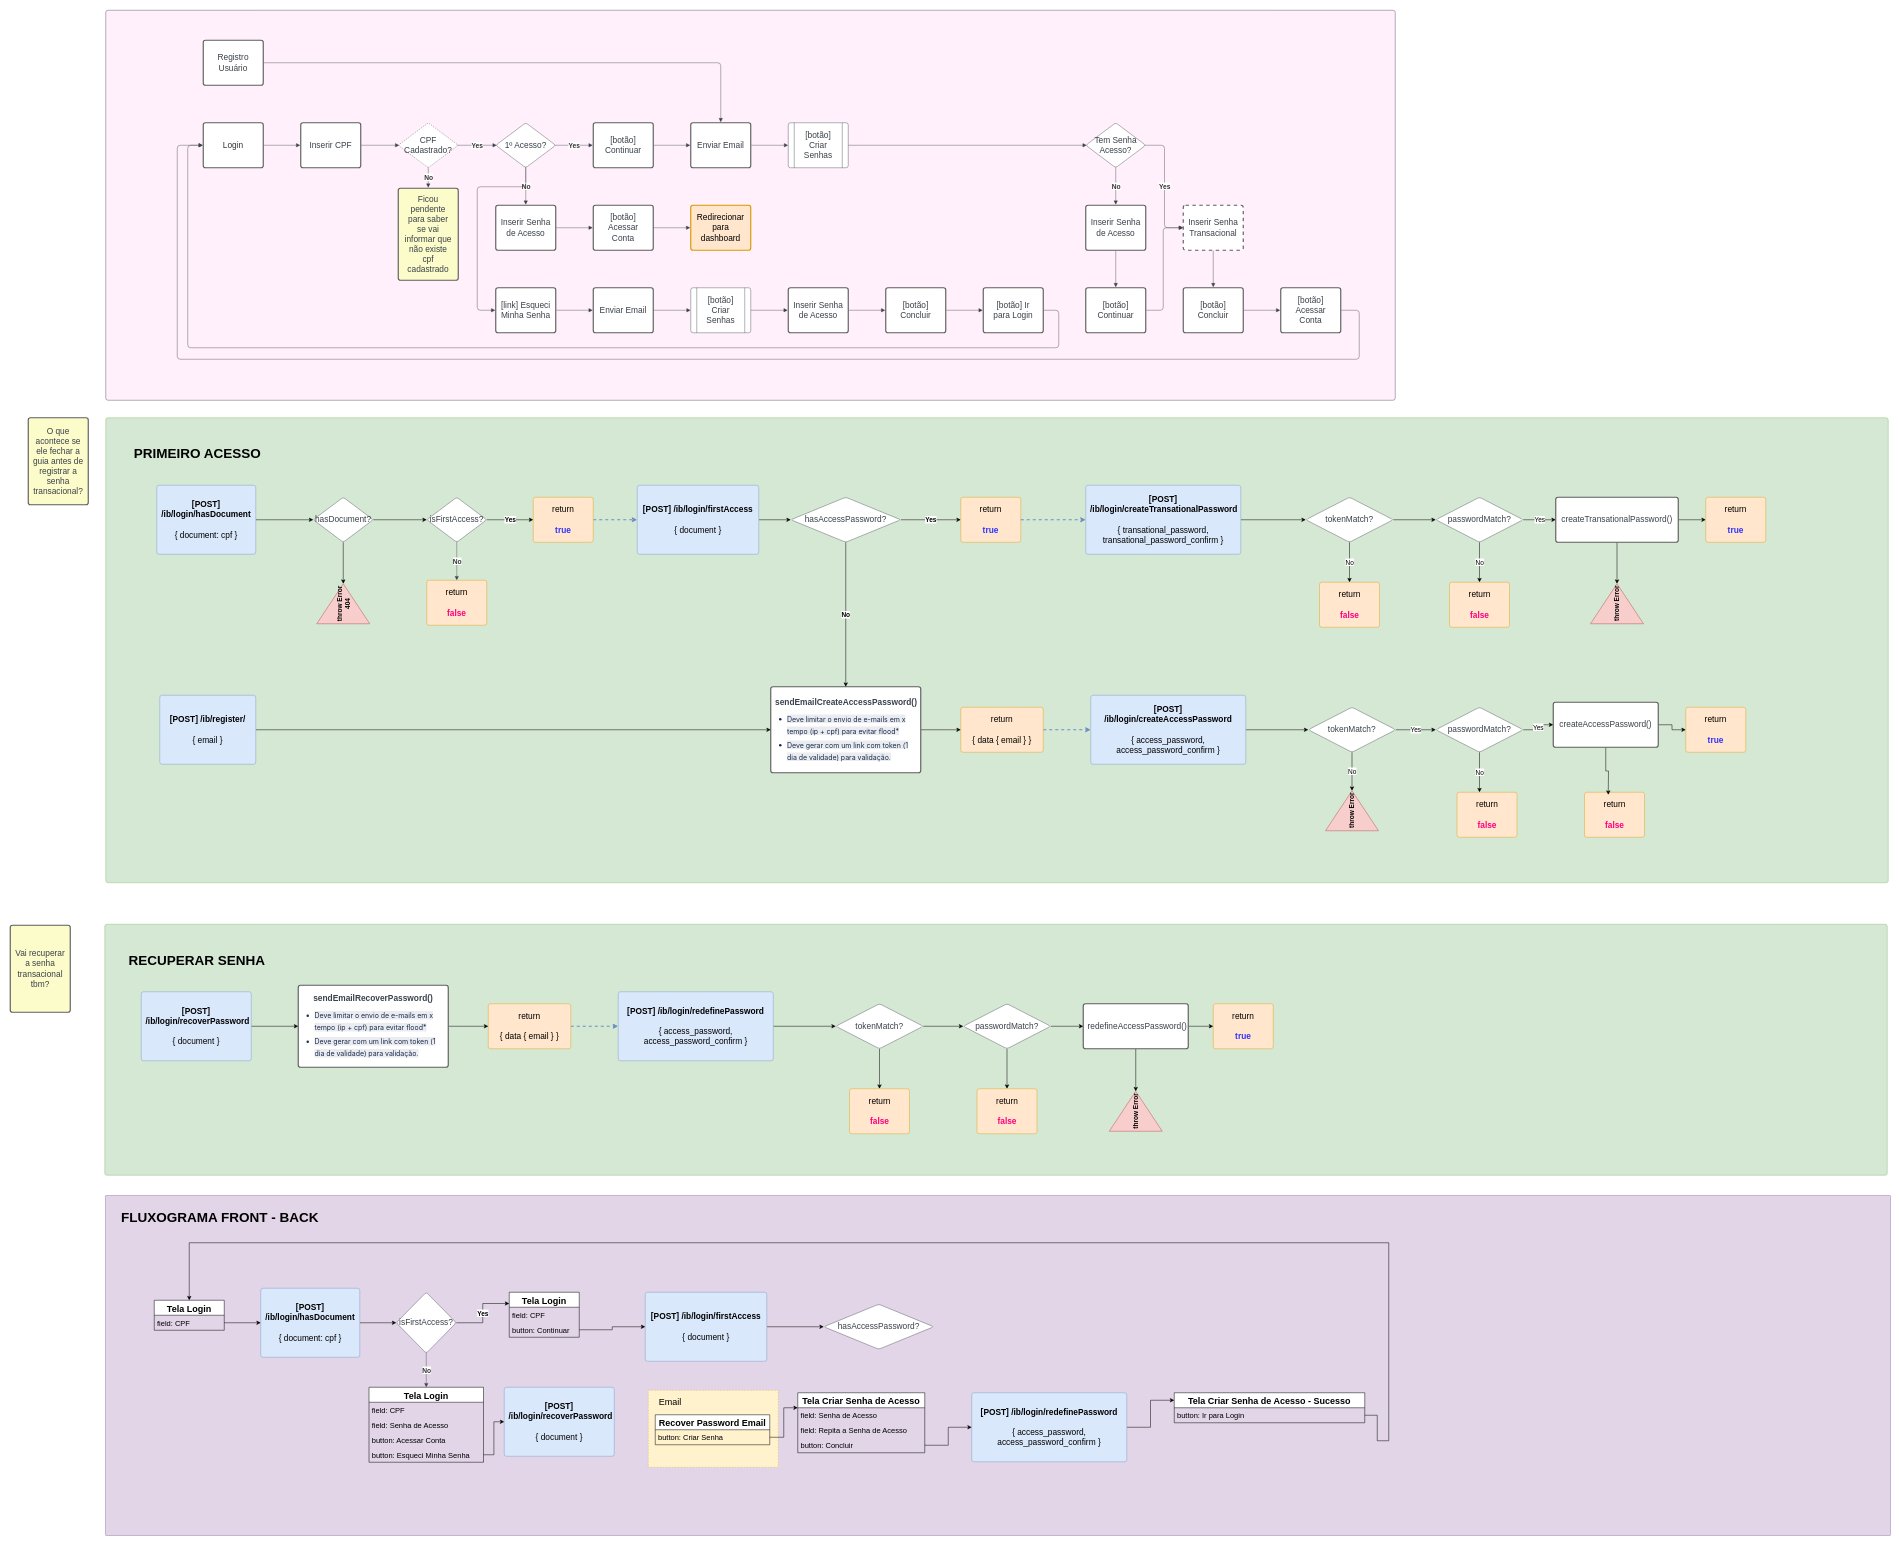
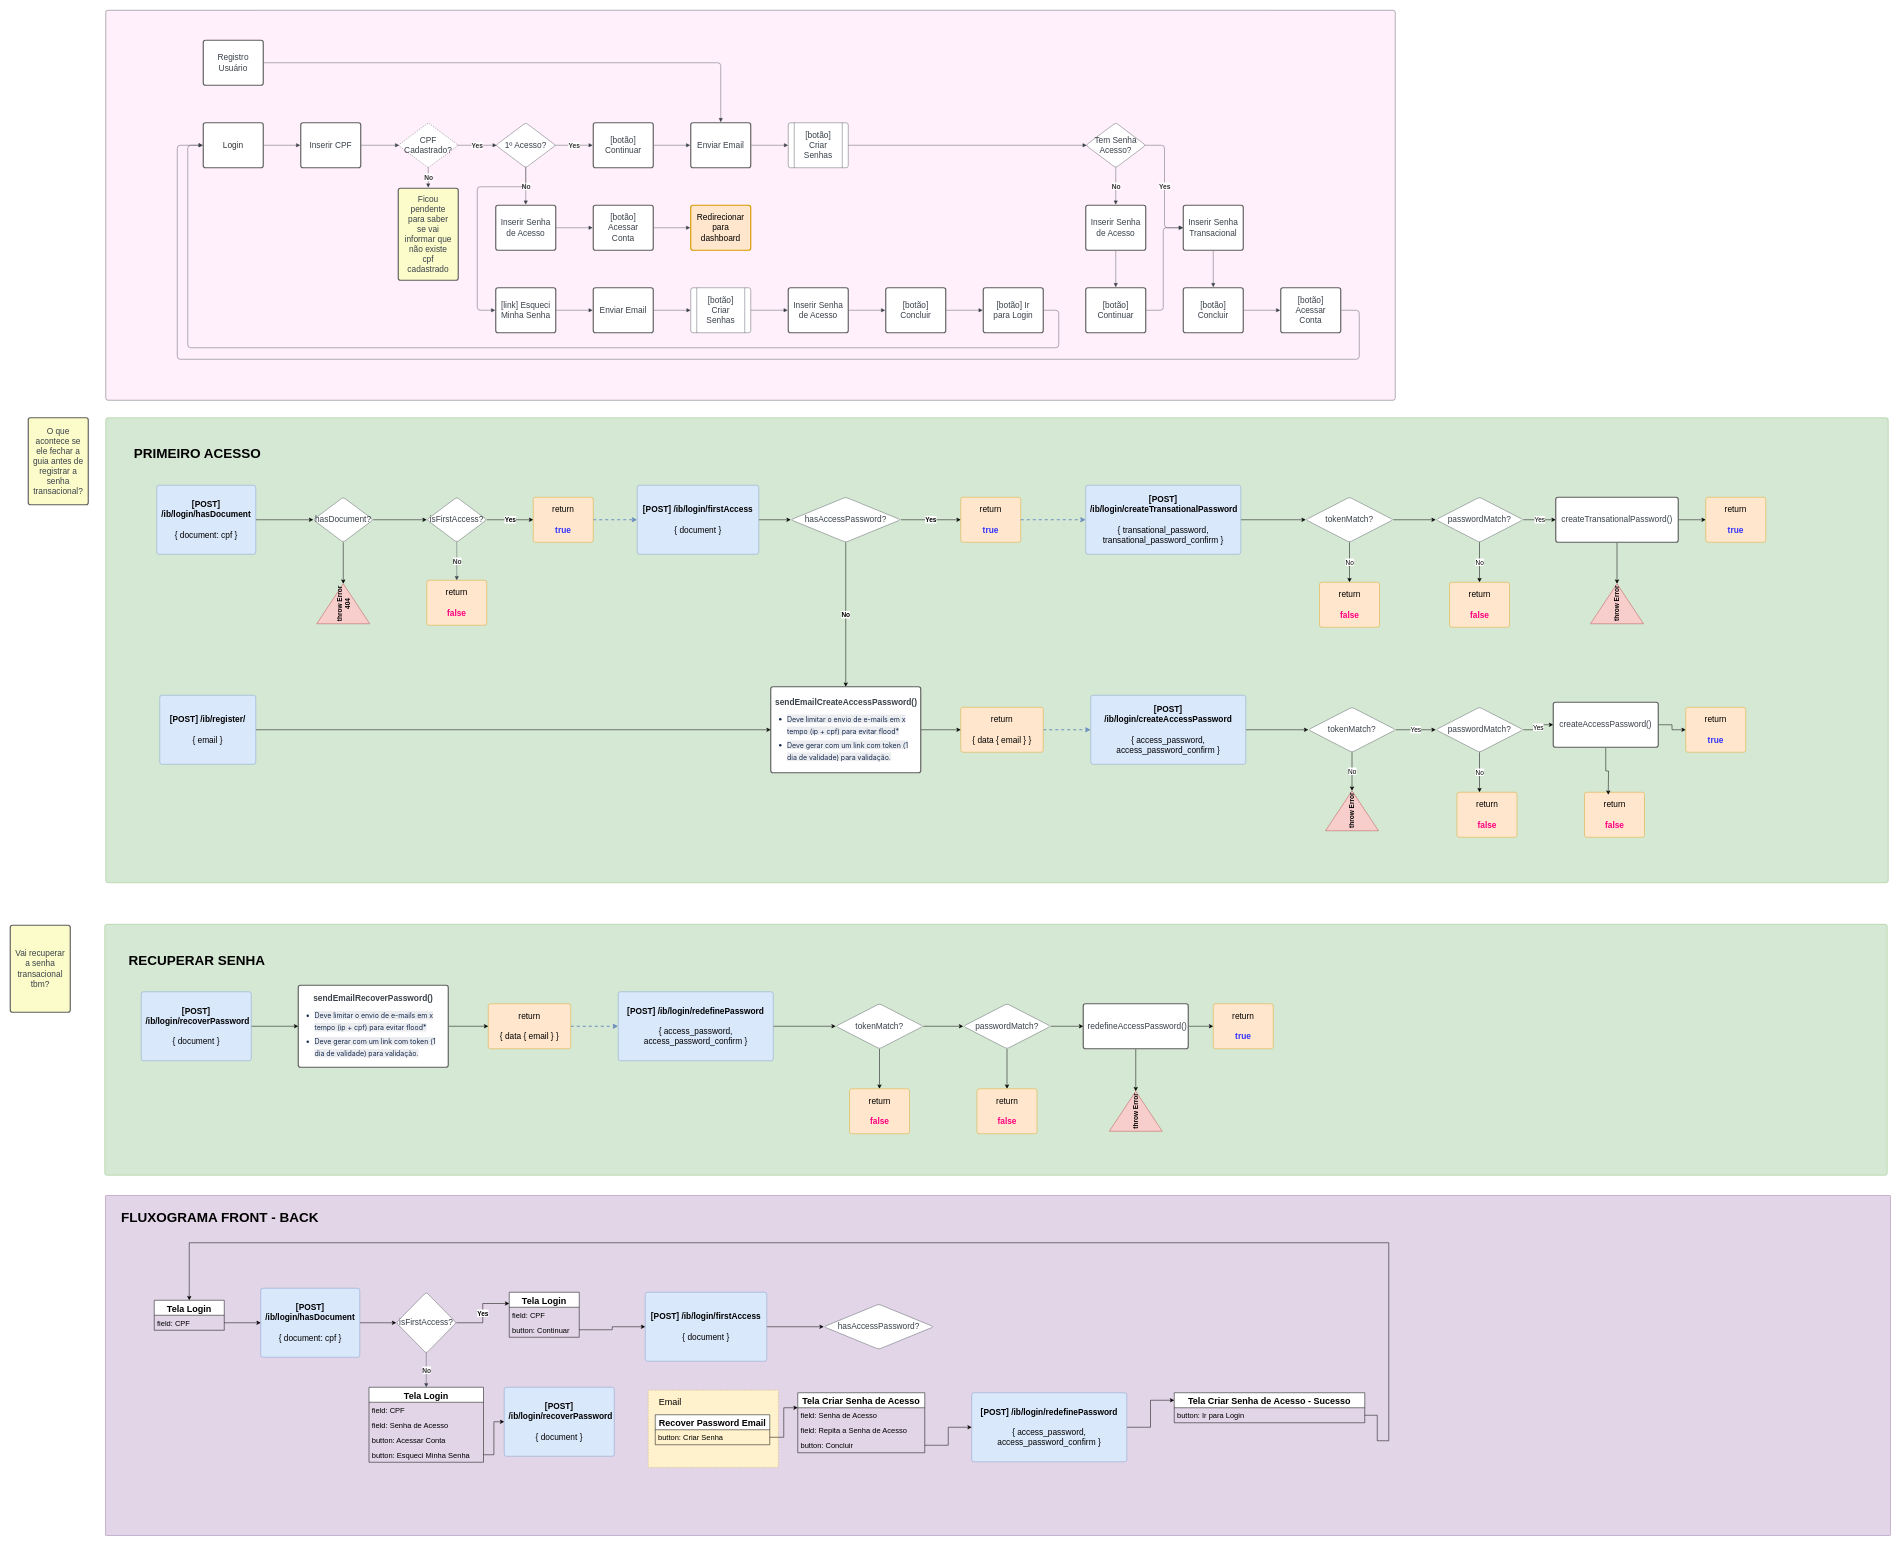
- <mxCell id="24" value="Inserir Senha Transacional" style="html=1;overflow=block;blockSpacing=1;whiteSpace=wrap;fontSize=16.7;fontColor=#3a414a;spacing=9;strokeColor=#5e5e5e;strokeOpacity=100;rounded=1;absoluteArcSize=1;arcSize=9;strokeWidth=2.3;dashed=1;" vertex="1" parent="1"><mxGeometry x="2366" y="410" width="120" height="90" as="geometry" /></mxCell>
+ <mxCell id="24" value="Inserir Senha Transacional" style="html=1;overflow=block;blockSpacing=1;whiteSpace=wrap;fontSize=16.7;fontColor=#3a414a;spacing=9;strokeColor=#5e5e5e;strokeOpacity=100;rounded=1;absoluteArcSize=1;arcSize=9;strokeWidth=2.3;" vertex="1" parent="1"><mxGeometry x="2366" y="410" width="120" height="90" as="geometry" /></mxCell>
